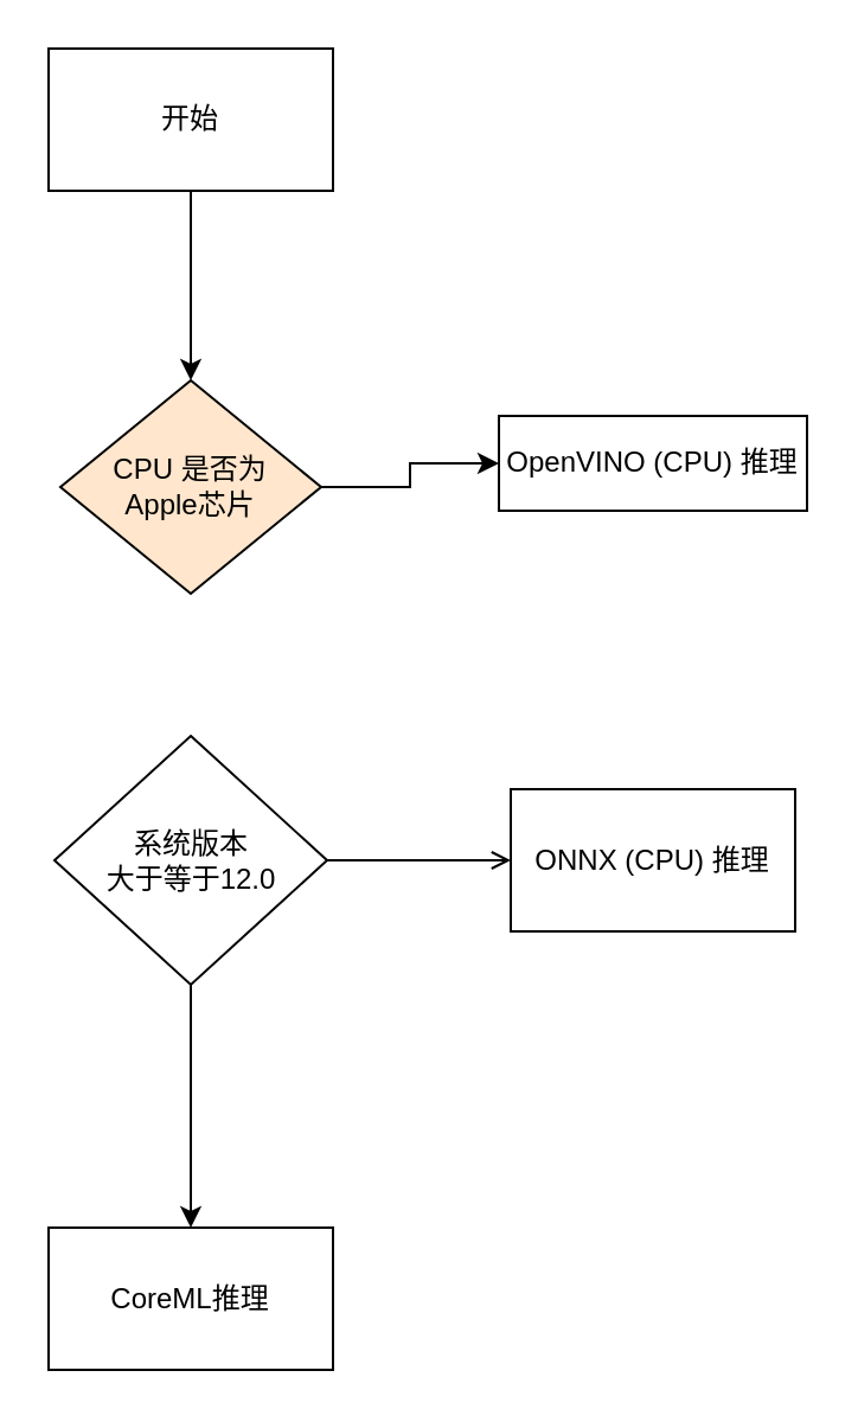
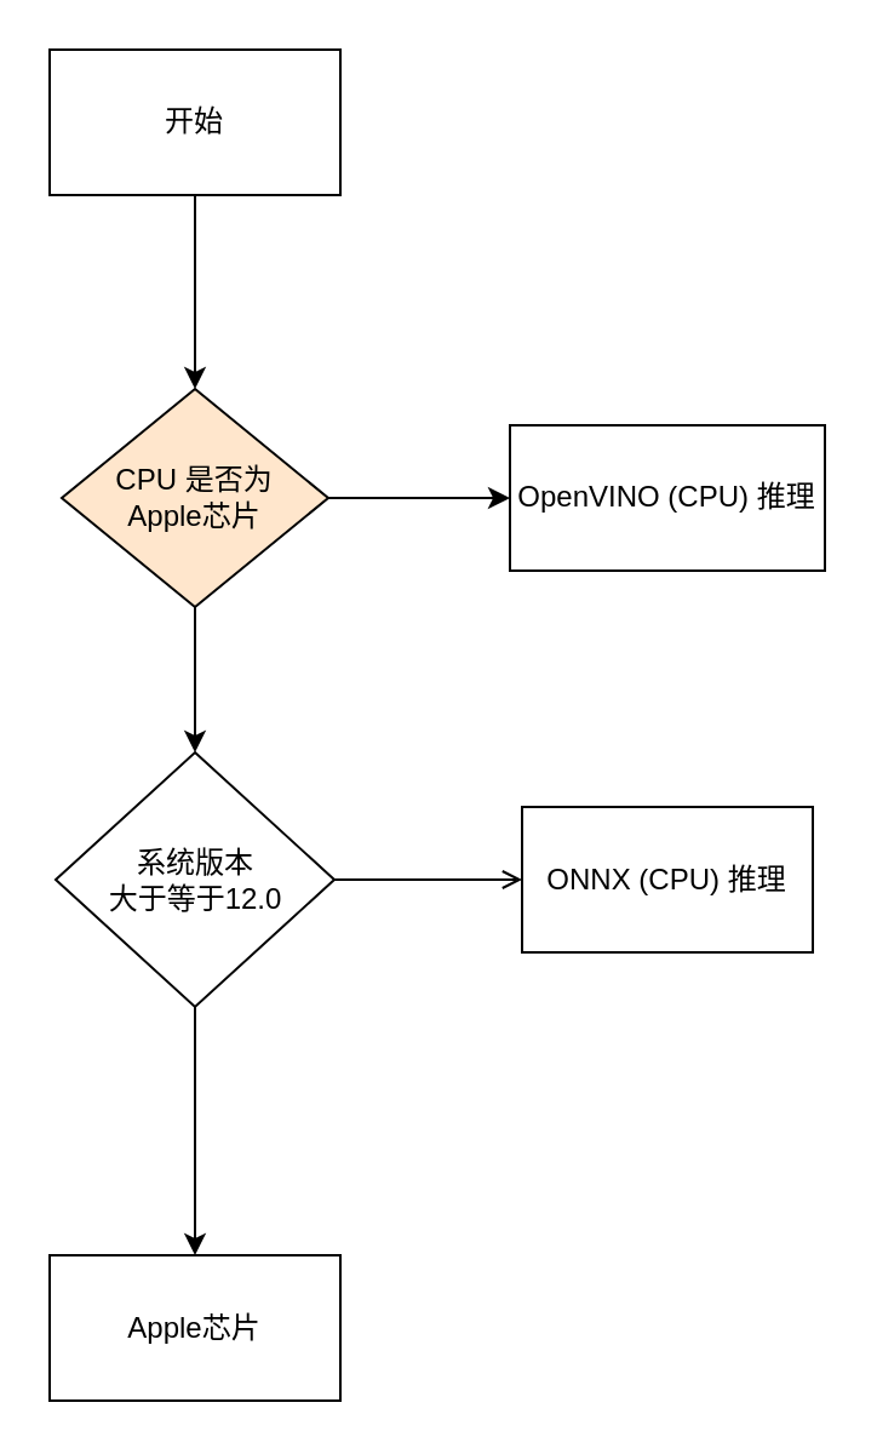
- <mxCell id="7" value="OpenVINO (CPU) 推理" style="whiteSpace=wrap;html=1;rounded=0;" vertex="1" parent="1"><mxGeometry x="210" y="175" width="130" height="40" as="geometry" /></mxCell>
+ <mxCell id="7" value="OpenVINO (CPU) 推理" style="whiteSpace=wrap;html=1;rounded=0;" vertex="1" parent="1"><mxGeometry x="210" y="175" width="130" height="60" as="geometry" /></mxCell>
+ <mxCell id="5" value="" style="edgeStyle=orthogonalEdgeStyle;rounded=0;orthogonalLoop=1;jettySize=auto;html=1;" edge="1" parent="1" source="6" target="10"><mxGeometry relative="1" as="geometry" /></mxCell>
- <mxCell id="12" value="CoreML推理" style="whiteSpace=wrap;html=1;rounded=0;" vertex="1" parent="1"><mxGeometry x="20" y="517.5" width="120" height="60" as="geometry" /></mxCell>
+ <mxCell id="12" value="Apple芯片" style="whiteSpace=wrap;html=1;rounded=0;" vertex="1" parent="1"><mxGeometry x="20" y="517.5" width="120" height="60" as="geometry" /></mxCell>
